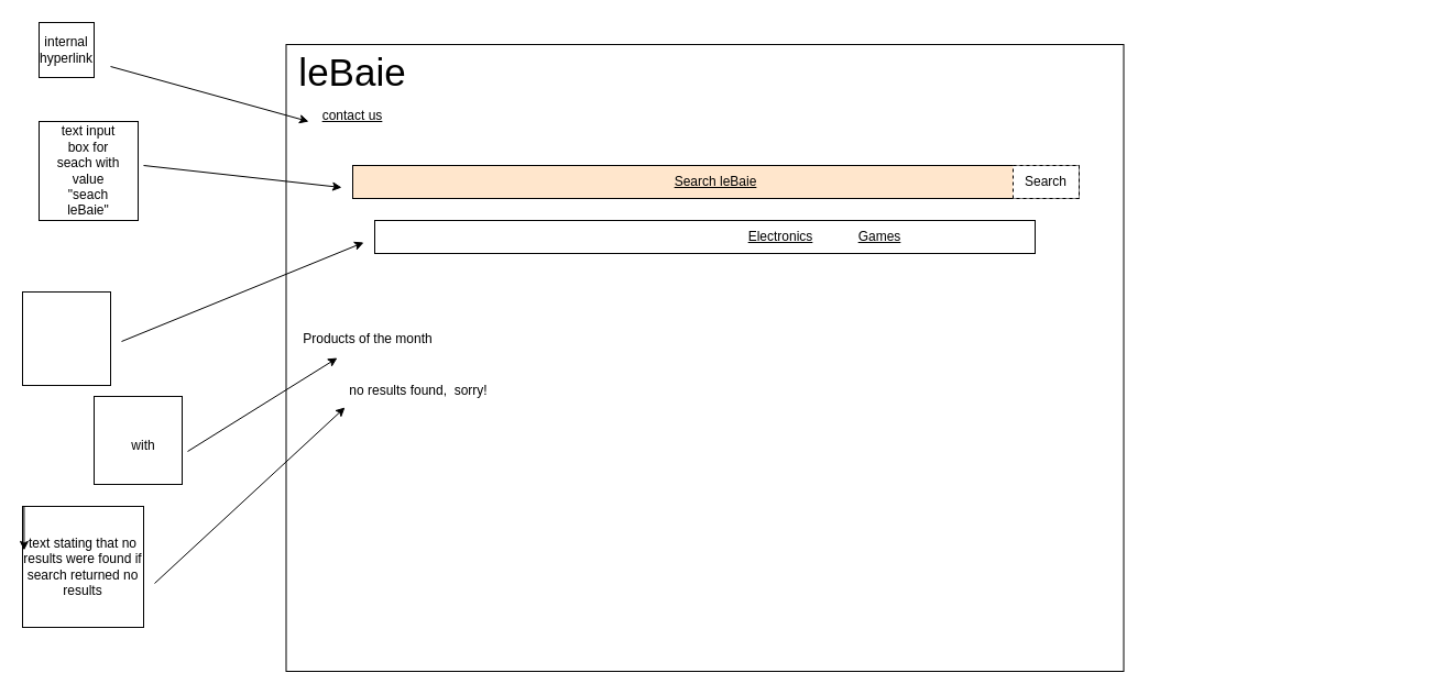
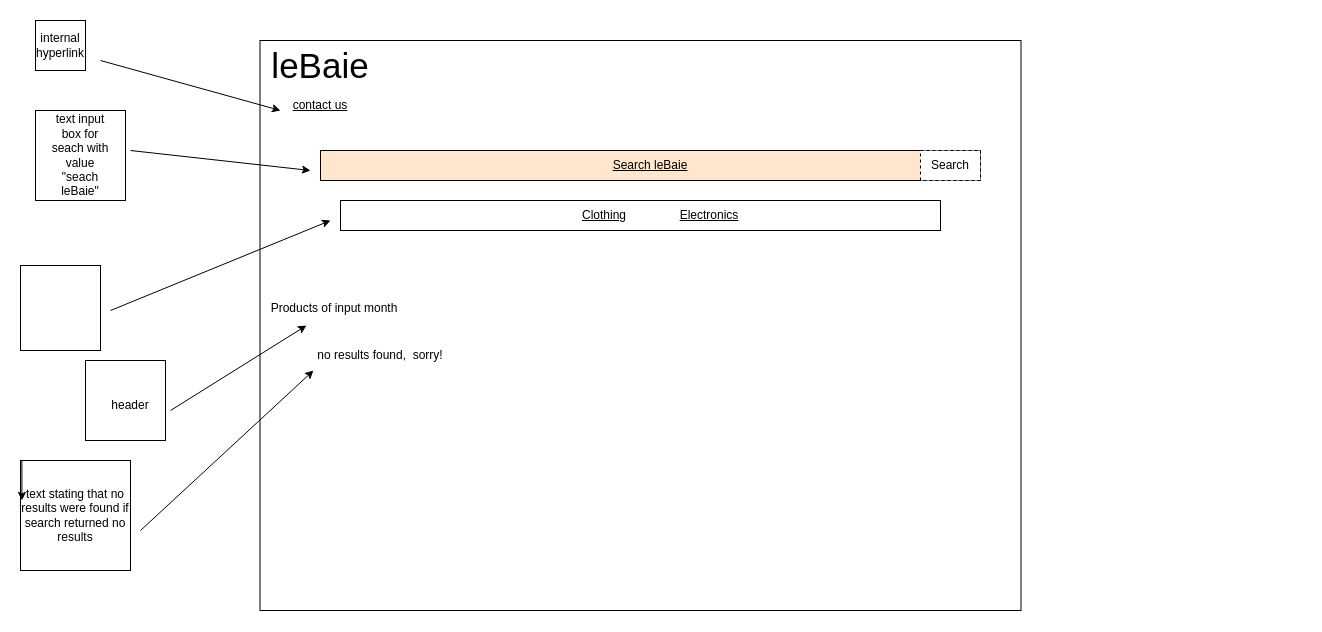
+ <mxCell id="12" value="Clothing" style="text;html=1;strokeColor=none;fillColor=none;align=center;verticalAlign=middle;whiteSpace=wrap;rounded=0;fontStyle=4" parent="1" vertex="1"><mxGeometry x="574" y="200" width="60" height="30" as="geometry" /></mxCell>
- <mxCell id="13" value="Games" style="text;html=1;strokeColor=none;fillColor=none;align=center;verticalAlign=middle;whiteSpace=wrap;rounded=0;fontStyle=4" parent="1" vertex="1"><mxGeometry x="769" y="200" width="60" height="30" as="geometry" /></mxCell>
- <mxCell id="15" value="Products of the month" style="text;html=1;strokeColor=none;fillColor=none;align=center;verticalAlign=middle;whiteSpace=wrap;rounded=0;" parent="1" vertex="1"><mxGeometry x="194" y="290" width="280" height="35" as="geometry" /></mxCell>
+ <mxCell id="15" value="Products of input month" style="text;html=1;strokeColor=none;fillColor=none;align=center;verticalAlign=middle;whiteSpace=wrap;rounded=0;" parent="1" vertex="1"><mxGeometry x="194" y="290" width="280" height="35" as="geometry" /></mxCell>
- <mxCell id="26" value="with" style="text;html=1;strokeColor=none;fillColor=none;align=center;verticalAlign=middle;whiteSpace=wrap;rounded=0;" parent="1" vertex="1"><mxGeometry x="100" y="390" width="60" height="30" as="geometry" /></mxCell>
+ <mxCell id="26" value="header" style="text;html=1;strokeColor=none;fillColor=none;align=center;verticalAlign=middle;whiteSpace=wrap;rounded=0;" parent="1" vertex="1"><mxGeometry x="100" y="390" width="60" height="30" as="geometry" /></mxCell>
